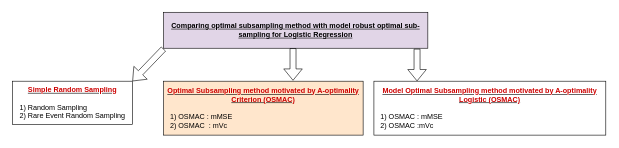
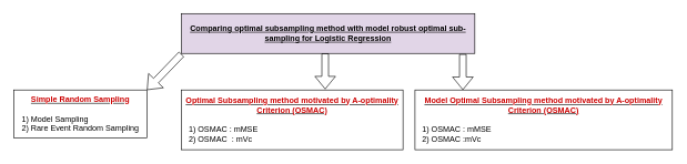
- <mxCell id="2" value="&lt;div&gt;&lt;span&gt;&lt;u&gt;&lt;b&gt;&lt;font color=&quot;#cc0000&quot;&gt;Simple Random Sampling&lt;/font&gt;&lt;/b&gt;&lt;/u&gt;&lt;/span&gt;&lt;/div&gt;&lt;div&gt;&lt;span&gt;&lt;br&gt;&lt;/span&gt;&lt;/div&gt;&lt;div style=&quot;text-align: left&quot;&gt;&lt;span&gt;1) Random Sampling&lt;/span&gt;&lt;/div&gt;&lt;div style=&quot;text-align: left&quot;&gt;&lt;span&gt;2) Rare Event Random Sampling&lt;/span&gt;&lt;/div&gt;" style="rounded=0;whiteSpace=wrap;html=1;align=center;" parent="1" vertex="1"><mxGeometry x="20" y="135" width="200" height="72" as="geometry" /></mxCell>
+ <mxCell id="2" value="&lt;div&gt;&lt;span&gt;&lt;u&gt;&lt;b&gt;&lt;font color=&quot;#cc0000&quot;&gt;Simple Random Sampling&lt;/font&gt;&lt;/b&gt;&lt;/u&gt;&lt;/span&gt;&lt;/div&gt;&lt;div&gt;&lt;span&gt;&lt;br&gt;&lt;/span&gt;&lt;/div&gt;&lt;div style=&quot;text-align: left&quot;&gt;&lt;span&gt;1) Model Sampling&lt;/span&gt;&lt;/div&gt;&lt;div style=&quot;text-align: left&quot;&gt;&lt;span&gt;2) Rare Event Random Sampling&lt;/span&gt;&lt;/div&gt;" style="rounded=0;whiteSpace=wrap;html=1;align=center;" parent="1" vertex="1"><mxGeometry x="20" y="135" width="200" height="72" as="geometry" /></mxCell>
- <mxCell id="3" value="&lt;b&gt;&lt;u&gt;&lt;font color=&quot;#cc0000&quot;&gt;Optimal Subsampling method motivated by A-optimality Criterion (OSMAC)&lt;/font&gt;&lt;br&gt;&lt;/u&gt;&lt;/b&gt;&lt;br&gt;&lt;div style=&quot;text-align: justify&quot;&gt;&lt;span&gt;&amp;nbsp; &amp;nbsp;1) OSMAC : mMSE&lt;/span&gt;&lt;/div&gt;&lt;div style=&quot;text-align: justify&quot;&gt;&lt;span&gt;&amp;nbsp; &amp;nbsp;2) OSMAC&amp;nbsp; : mVc&lt;/span&gt;&lt;/div&gt;" style="rounded=0;whiteSpace=wrap;html=1;fillColor=#ffe6cc;" parent="1" vertex="1"><mxGeometry x="272" y="135" width="333" height="90" as="geometry" /></mxCell>
+ <mxCell id="3" value="&lt;b&gt;&lt;u&gt;&lt;font color=&quot;#cc0000&quot;&gt;Optimal Subsampling method motivated by A-optimality Criterion (OSMAC)&lt;/font&gt;&lt;br&gt;&lt;/u&gt;&lt;/b&gt;&lt;br&gt;&lt;div style=&quot;text-align: justify&quot;&gt;&lt;span&gt;&amp;nbsp; &amp;nbsp;1) OSMAC : mMSE&lt;/span&gt;&lt;/div&gt;&lt;div style=&quot;text-align: justify&quot;&gt;&lt;span&gt;&amp;nbsp; &amp;nbsp;2) OSMAC&amp;nbsp; : mVc&lt;/span&gt;&lt;/div&gt;" style="rounded=0;whiteSpace=wrap;html=1;" parent="1" vertex="1"><mxGeometry x="272" y="135" width="333" height="90" as="geometry" /></mxCell>
- <mxCell id="5" value="&lt;b&gt;&lt;u&gt;&lt;font color=&quot;#cc0000&quot;&gt;Model Optimal Subsampling method motivated by A-optimality Logistic (OSMAC)&lt;/font&gt;&lt;br&gt;&lt;/u&gt;&lt;/b&gt;&lt;br&gt;&lt;div style=&quot;text-align: justify&quot;&gt;&lt;span&gt;&amp;nbsp; &amp;nbsp;1) OSMAC : mMSE&lt;/span&gt;&lt;/div&gt;&lt;div style=&quot;text-align: justify&quot;&gt;&lt;span&gt;&amp;nbsp; &amp;nbsp;2) OSMAC :mVc&lt;/span&gt;&lt;/div&gt;" style="rounded=0;whiteSpace=wrap;html=1;" vertex="1" parent="1"><mxGeometry x="623" y="135" width="387" height="90" as="geometry" /></mxCell>
+ <mxCell id="5" value="&lt;b&gt;&lt;u&gt;&lt;font color=&quot;#cc0000&quot;&gt;Model Optimal Subsampling method motivated by A-optimality Criterion (OSMAC)&lt;/font&gt;&lt;br&gt;&lt;/u&gt;&lt;/b&gt;&lt;br&gt;&lt;div style=&quot;text-align: justify&quot;&gt;&lt;span&gt;&amp;nbsp; &amp;nbsp;1) OSMAC : mMSE&lt;/span&gt;&lt;/div&gt;&lt;div style=&quot;text-align: justify&quot;&gt;&lt;span&gt;&amp;nbsp; &amp;nbsp;2) OSMAC :mVc&lt;/span&gt;&lt;/div&gt;" style="rounded=0;whiteSpace=wrap;html=1;" vertex="1" parent="1"><mxGeometry x="623" y="135" width="387" height="90" as="geometry" /></mxCell>
